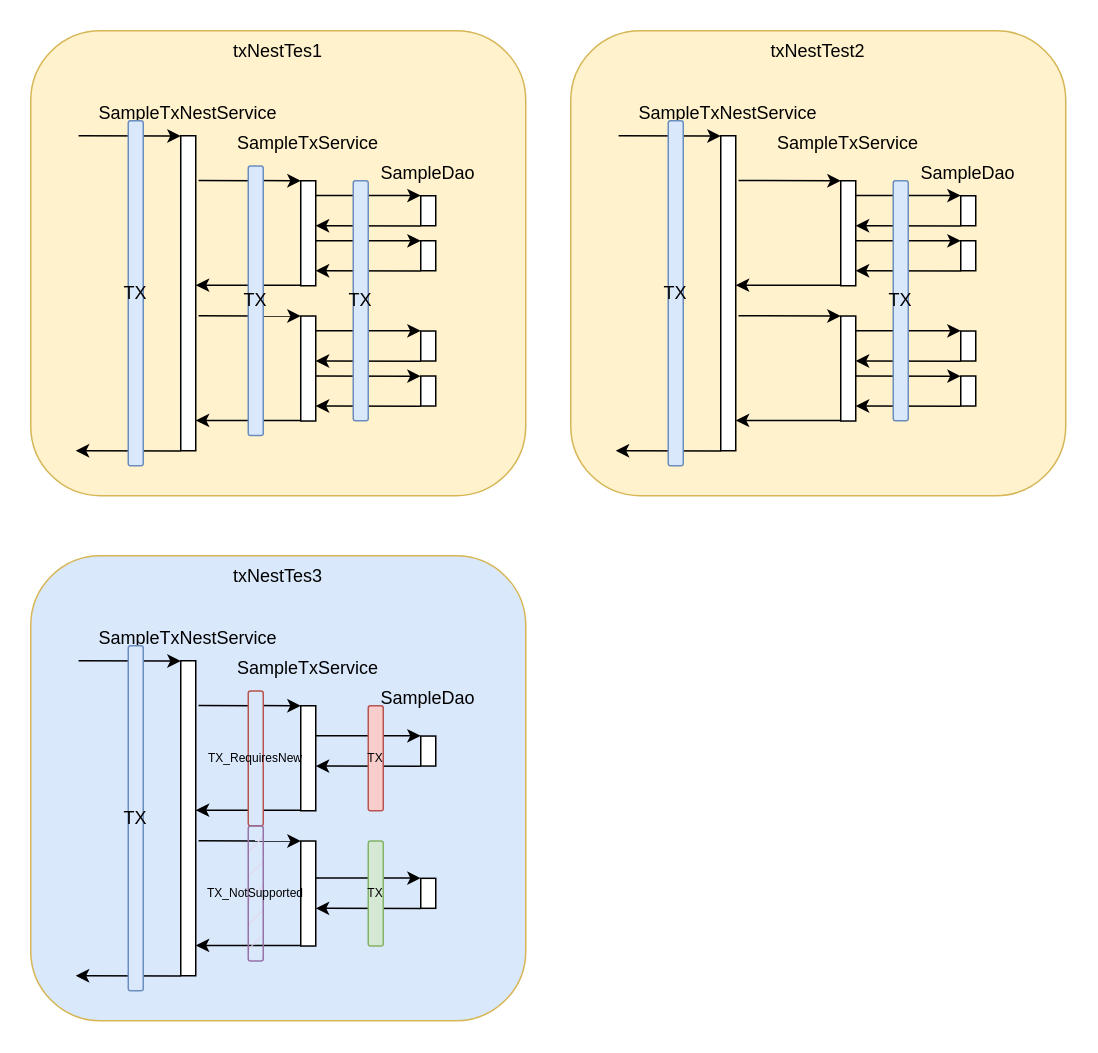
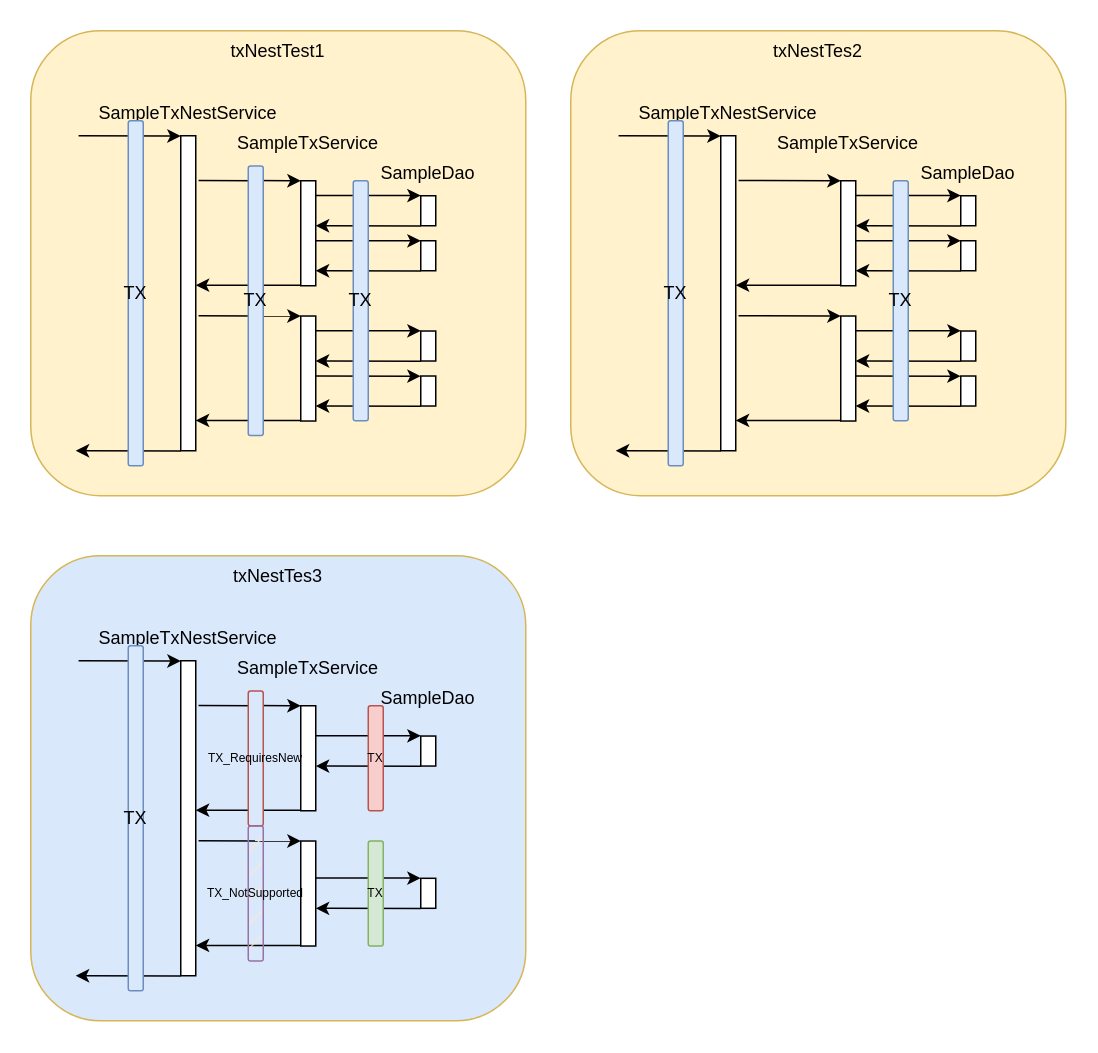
- <mxCell id="2" value="txNestTes1" style="rounded=1;whiteSpace=wrap;html=1;fillColor=#fff2cc;strokeColor=#d6b656;verticalAlign=top;" vertex="1" parent="1"><mxGeometry x="20" y="20" width="330" height="310" as="geometry" /></mxCell>
+ <mxCell id="2" value="txNestTest1" style="rounded=1;whiteSpace=wrap;html=1;fillColor=#fff2cc;strokeColor=#d6b656;verticalAlign=top;" vertex="1" parent="1"><mxGeometry x="20" y="20" width="330" height="310" as="geometry" /></mxCell>
- <mxCell id="30" value="txNestTest2" style="rounded=1;whiteSpace=wrap;html=1;fillColor=#fff2cc;strokeColor=#d6b656;verticalAlign=top;" vertex="1" parent="1"><mxGeometry x="380" y="20" width="330" height="310" as="geometry" /></mxCell>
+ <mxCell id="30" value="txNestTes2" style="rounded=1;whiteSpace=wrap;html=1;fillColor=#fff2cc;strokeColor=#d6b656;verticalAlign=top;" vertex="1" parent="1"><mxGeometry x="380" y="20" width="330" height="310" as="geometry" /></mxCell>
- <mxCell id="78" value="TX_NotSupported&lt;br style=&quot;font-size: 8px;&quot;&gt;" style="rounded=1;whiteSpace=wrap;html=1;fillColor=#e1d5e7;strokeColor=#9673a6;fontSize=8;fillStyle=hatch;" vertex="1" parent="1"><mxGeometry x="165" y="550.23" width="10" height="89.91" as="geometry" /></mxCell>
+ <mxCell id="78" value="TX_NotSupported&lt;br style=&quot;font-size: 8px;&quot;&gt;" style="rounded=1;whiteSpace=wrap;html=1;fillColor=#ffe6cc;strokeColor=#9673a6;fontSize=8;fillStyle=hatch;" vertex="1" parent="1"><mxGeometry x="165" y="550.23" width="10" height="89.91" as="geometry" /></mxCell>
